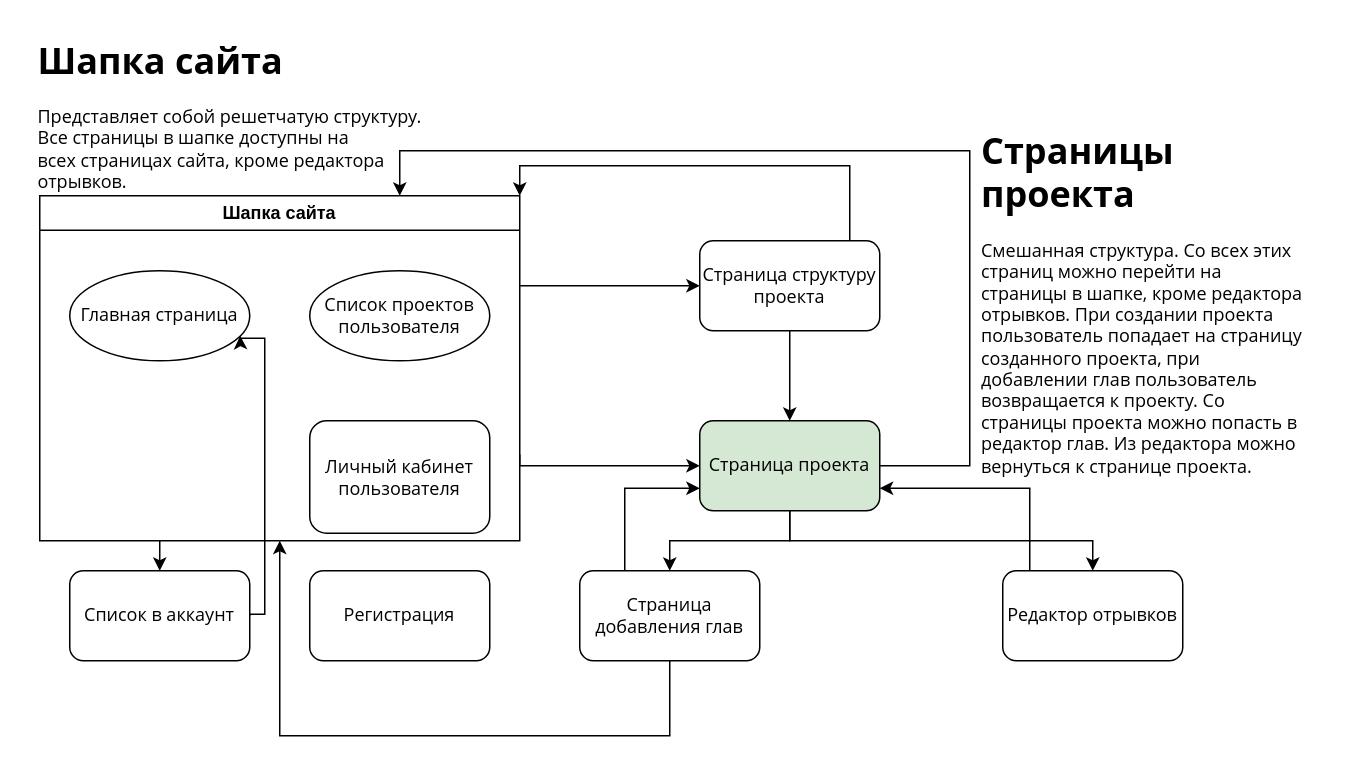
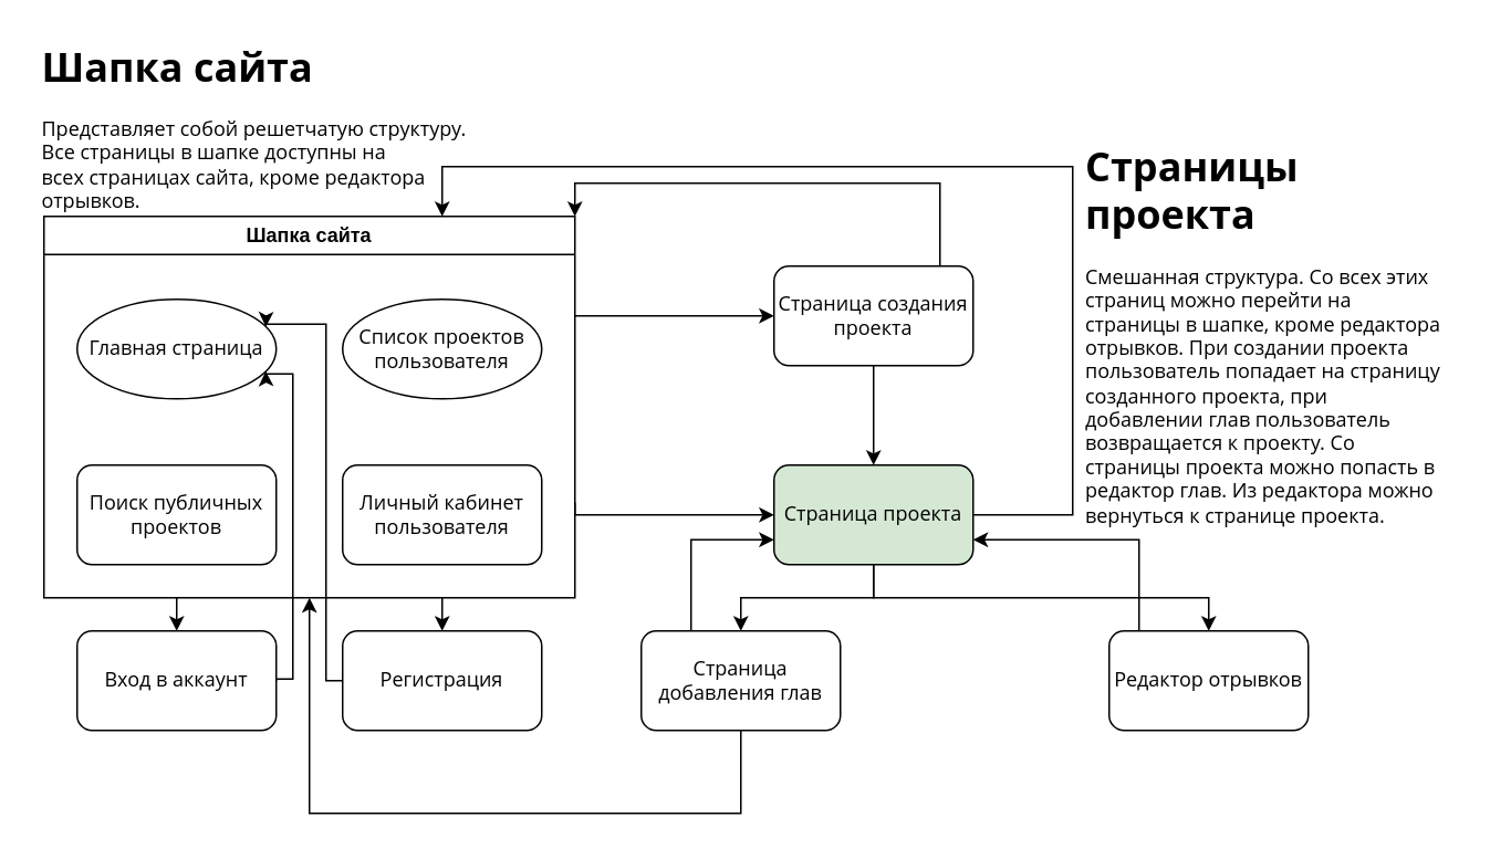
- <mxCell id="21" value="Страница структуру проекта" style="rounded=1;whiteSpace=wrap;html=1;fontFamily=Open Sans;fontSource=https%3A%2F%2Ffonts.googleapis.com%2Fcss%3Ffamily%3DOpen%2BSans;" vertex="1" parent="1"><mxGeometry x="466" y="160" width="120" height="60" as="geometry" /></mxCell>
+ <mxCell id="21" value="Страница создания проекта" style="rounded=1;whiteSpace=wrap;html=1;fontFamily=Open Sans;fontSource=https%3A%2F%2Ffonts.googleapis.com%2Fcss%3Ffamily%3DOpen%2BSans;" vertex="1" parent="1"><mxGeometry x="466" y="160" width="120" height="60" as="geometry" /></mxCell>
+ <mxCell id="26" style="edgeStyle=orthogonalEdgeStyle;rounded=0;orthogonalLoop=1;jettySize=auto;html=1;exitX=0;exitY=0.5;exitDx=0;exitDy=0;entryX=1;entryY=0.25;entryDx=0;entryDy=0;" edge="1" parent="1" source="24" target="15"><mxGeometry relative="1" as="geometry"><Array as="points"><mxPoint x="196" y="410" /><mxPoint x="196" y="195" /></Array></mxGeometry></mxCell>
+ <mxCell id="14" value="Поиск публичных проектов" style="rounded=1;whiteSpace=wrap;html=1;fontFamily=Open Sans;fontSource=https%3A%2F%2Ffonts.googleapis.com%2Fcss%3Ffamily%3DOpen%2BSans;" vertex="1" parent="13"><mxGeometry x="20" y="150" width="120" height="60" as="geometry" /></mxCell>
- <mxCell id="17" value="Личный кабинет пользователя" style="rounded=1;whiteSpace=wrap;html=1;fontFamily=Open Sans;fontSource=https%3A%2F%2Ffonts.googleapis.com%2Fcss%3Ffamily%3DOpen%2BSans;" vertex="1" parent="13"><mxGeometry x="180" y="150" width="120" height="75" as="geometry" /></mxCell>
+ <mxCell id="17" value="Личный кабинет пользователя" style="rounded=1;whiteSpace=wrap;html=1;fontFamily=Open Sans;fontSource=https%3A%2F%2Ffonts.googleapis.com%2Fcss%3Ffamily%3DOpen%2BSans;" vertex="1" parent="13"><mxGeometry x="180" y="150" width="120" height="60" as="geometry" /></mxCell>
+ <mxCell id="12" style="edgeStyle=orthogonalEdgeStyle;rounded=0;orthogonalLoop=1;jettySize=auto;html=1;exitX=0.75;exitY=1;exitDx=0;exitDy=0;entryX=0.5;entryY=0;entryDx=0;entryDy=0;" edge="1" parent="1" source="13" target="24"><mxGeometry relative="1" as="geometry" /></mxCell>
- <mxCell id="23" value="Список в аккаунт" style="rounded=1;whiteSpace=wrap;html=1;fontFamily=Open Sans;fontSource=https%3A%2F%2Ffonts.googleapis.com%2Fcss%3Ffamily%3DOpen%2BSans;" vertex="1" parent="1"><mxGeometry x="46" y="380" width="120" height="60" as="geometry" /></mxCell>
+ <mxCell id="23" value="Вход в аккаунт" style="rounded=1;whiteSpace=wrap;html=1;fontFamily=Open Sans;fontSource=https%3A%2F%2Ffonts.googleapis.com%2Fcss%3Ffamily%3DOpen%2BSans;" vertex="1" parent="1"><mxGeometry x="46" y="380" width="120" height="60" as="geometry" /></mxCell>
